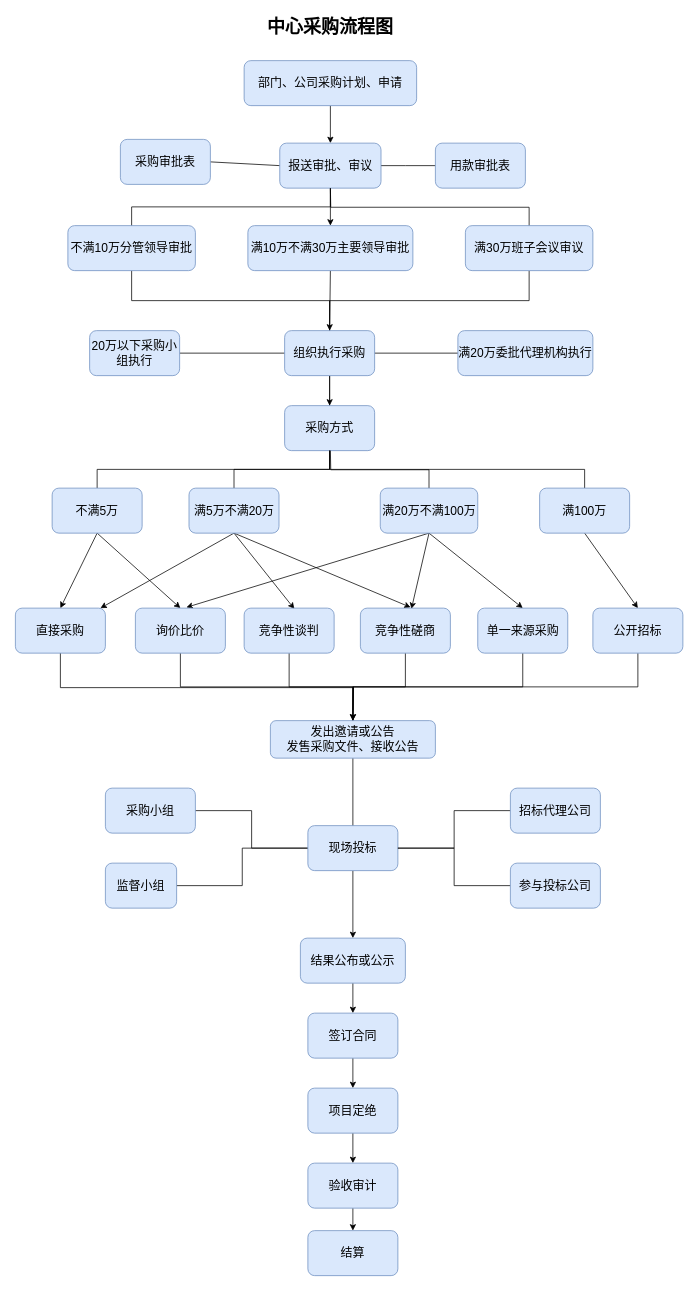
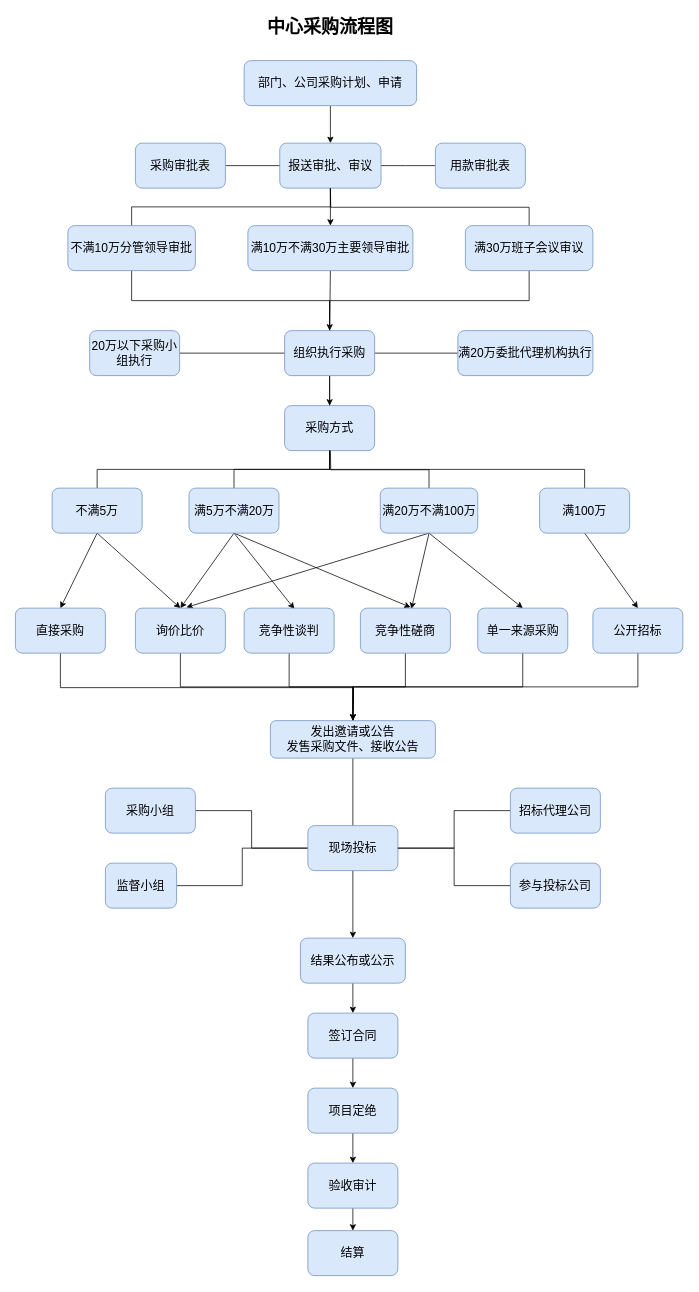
- <mxCell id="11" value="&lt;font style=&quot;font-size: 16px&quot;&gt;采购审批表&lt;/font&gt;" style="rounded=1;whiteSpace=wrap;html=1;fontSize=18;fillColor=#dae8fc;strokeColor=#6c8ebf;" vertex="1" parent="1"><mxGeometry x="160" y="185" width="120" height="60" as="geometry" /></mxCell>
+ <mxCell id="11" value="&lt;font style=&quot;font-size: 16px&quot;&gt;采购审批表&lt;/font&gt;" style="rounded=1;whiteSpace=wrap;html=1;fontSize=18;fillColor=#dae8fc;strokeColor=#6c8ebf;" vertex="1" parent="1"><mxGeometry x="180" y="190" width="120" height="60" as="geometry" /></mxCell>
- <mxCell id="32" style="edgeStyle=none;rounded=0;orthogonalLoop=1;jettySize=auto;html=1;exitX=0.5;exitY=1;exitDx=0;exitDy=0;fontSize=16;endArrow=classic;endFill=1;" edge="1" parent="1" source="35" target="46"><mxGeometry relative="1" as="geometry" /></mxCell>
+ <mxCell id="32" style="edgeStyle=none;rounded=0;orthogonalLoop=1;jettySize=auto;html=1;exitX=0.5;exitY=1;exitDx=0;exitDy=0;entryX=0.5;entryY=0;entryDx=0;entryDy=0;fontSize=16;endArrow=classic;endFill=1;" edge="1" parent="1" source="35" target="48"><mxGeometry relative="1" as="geometry" /></mxCell>
